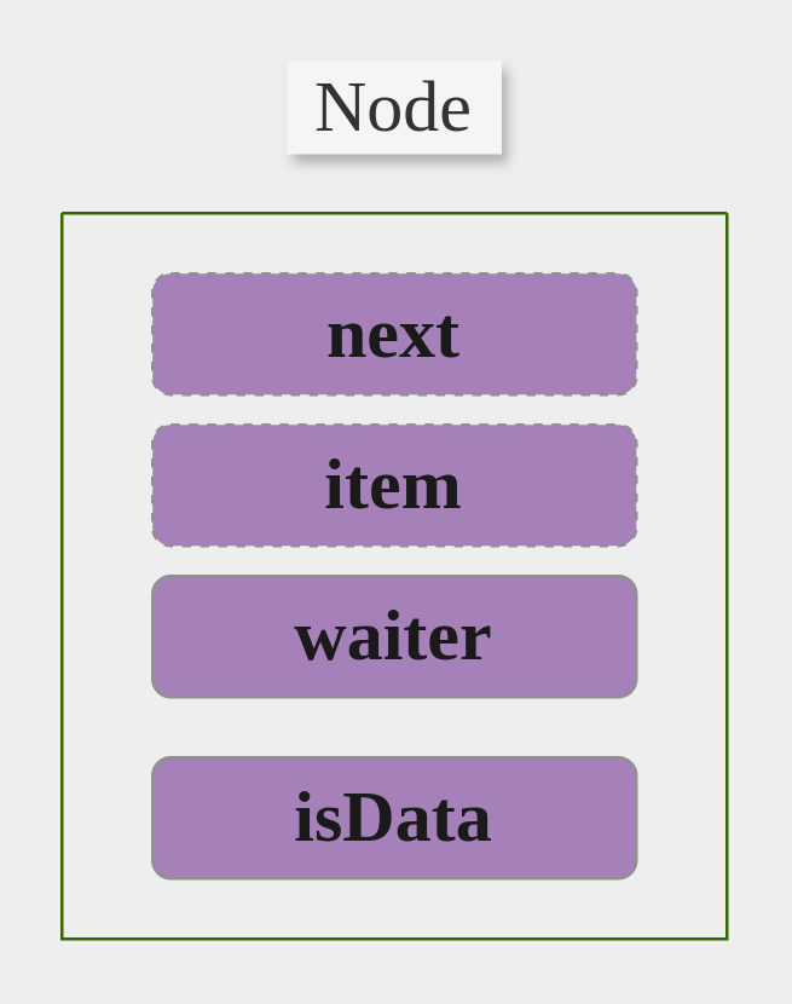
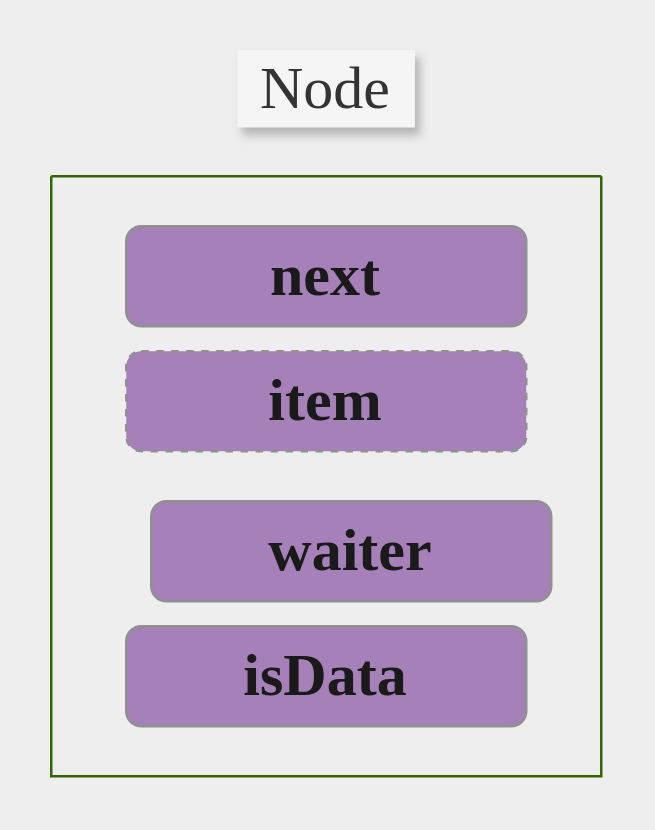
- <mxCell id="3" value="&lt;font style=&quot;font-size: 24px;&quot; face=&quot;Comic Sans MS&quot;&gt;&lt;b&gt;next&lt;/b&gt;&lt;/font&gt;" style="rounded=1;whiteSpace=wrap;html=1;strokeColor=#909090;fontColor=#1A1A1A;fillColor=#A680B8;dashed=1;" vertex="1" parent="2"><mxGeometry x="30" y="20" width="160" height="40" as="geometry" /></mxCell>
+ <mxCell id="3" value="&lt;font style=&quot;font-size: 24px;&quot; face=&quot;Comic Sans MS&quot;&gt;&lt;b&gt;next&lt;/b&gt;&lt;/font&gt;" style="rounded=1;whiteSpace=wrap;html=1;strokeColor=#909090;fontColor=#1A1A1A;fillColor=#A680B8;" vertex="1" parent="2"><mxGeometry x="30" y="20" width="160" height="40" as="geometry" /></mxCell>
- <mxCell id="5" value="&lt;font style=&quot;font-size: 24px;&quot; face=&quot;Comic Sans MS&quot;&gt;&lt;b&gt;waiter&lt;/b&gt;&lt;/font&gt;" style="rounded=1;whiteSpace=wrap;html=1;strokeColor=#909090;fontColor=#1A1A1A;fillColor=#A680B8;" vertex="1" parent="2"><mxGeometry x="30" y="120" width="160" height="40" as="geometry" /></mxCell>
+ <mxCell id="5" value="&lt;font style=&quot;font-size: 24px;&quot; face=&quot;Comic Sans MS&quot;&gt;&lt;b&gt;waiter&lt;/b&gt;&lt;/font&gt;" style="rounded=1;whiteSpace=wrap;html=1;strokeColor=#909090;fontColor=#1A1A1A;fillColor=#A680B8;" vertex="1" parent="2"><mxGeometry x="40" y="130" width="160" height="40" as="geometry" /></mxCell>
